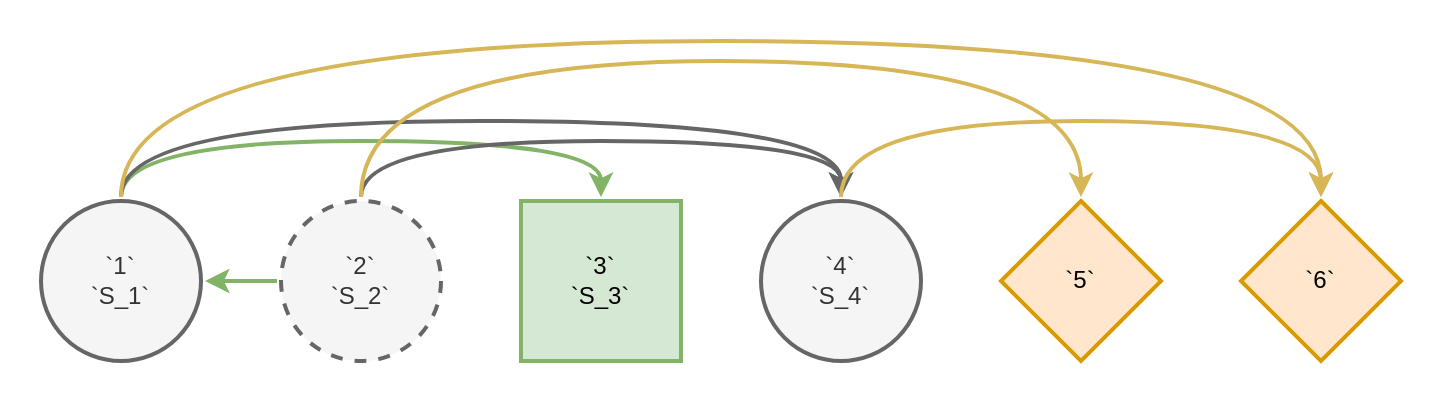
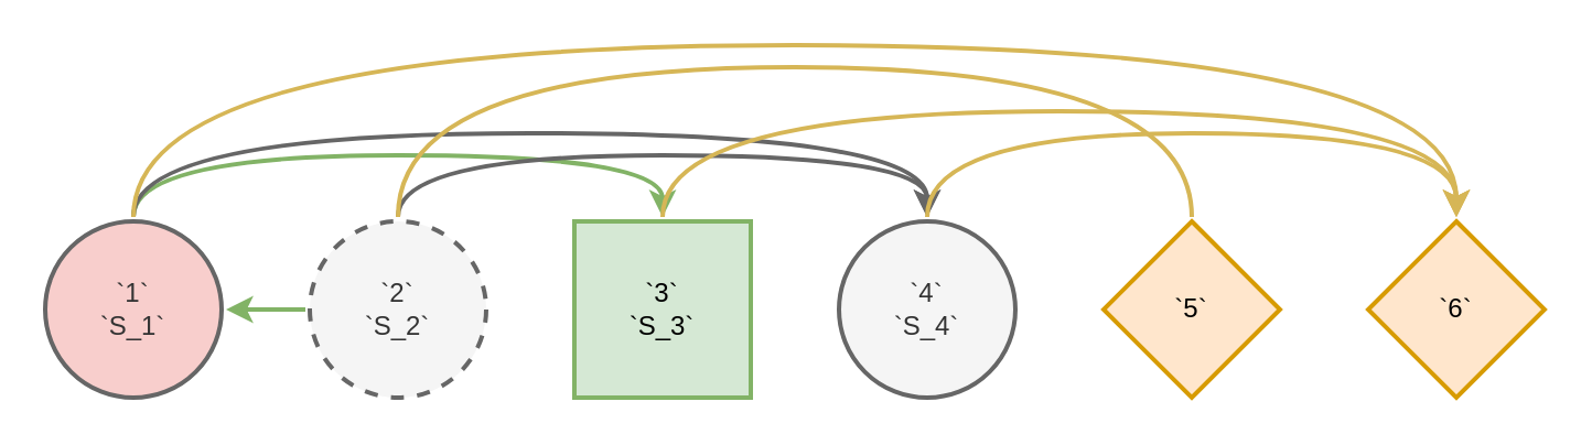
+ <mxCell id="10" style="edgeStyle=orthogonalEdgeStyle;curved=1;rounded=0;orthogonalLoop=1;jettySize=auto;html=1;strokeWidth=2;fillColor=#fff2cc;strokeColor=#d6b656;" parent="1" source="11" target="14" edge="1"><mxGeometry relative="1" as="geometry"><Array as="points"><mxPoint x="300" y="50" /><mxPoint x="660" y="50" /></Array></mxGeometry></mxCell>
- <mxCell id="8" style="edgeStyle=orthogonalEdgeStyle;curved=1;rounded=0;orthogonalLoop=1;jettySize=auto;html=1;strokeWidth=2;fillColor=#fff2cc;strokeColor=#d6b656;" parent="1" source="9" target="15" edge="1"><mxGeometry relative="1" as="geometry"><Array as="points"><mxPoint x="180" y="30" /><mxPoint x="540" y="30" /></Array></mxGeometry></mxCell>
+ <mxCell id="8" style="edgeStyle=orthogonalEdgeStyle;curved=1;rounded=0;orthogonalLoop=1;jettySize=auto;html=1;strokeWidth=2;fillColor=#fff2cc;strokeColor=#d6b656;endArrow=none;" parent="1" source="9" target="15" edge="1"><mxGeometry relative="1" as="geometry"><Array as="points"><mxPoint x="180" y="30" /><mxPoint x="540" y="30" /></Array></mxGeometry></mxCell>
- <mxCell id="5" value="`1`&lt;br&gt;`S_1`" style="ellipse;whiteSpace=wrap;html=1;aspect=fixed;fillColor=#f5f5f5;strokeColor=#666666;fontColor=#333333;strokeWidth=2;perimeterSpacing=2;" parent="1" vertex="1"><mxGeometry x="20" y="100" width="80" height="80" as="geometry" /></mxCell>
+ <mxCell id="5" value="`1`&lt;br&gt;`S_1`" style="ellipse;whiteSpace=wrap;html=1;aspect=fixed;fillColor=#f8cecc;strokeColor=#666666;fontColor=#333333;strokeWidth=2;perimeterSpacing=2;" parent="1" vertex="1"><mxGeometry x="20" y="100" width="80" height="80" as="geometry" /></mxCell>
